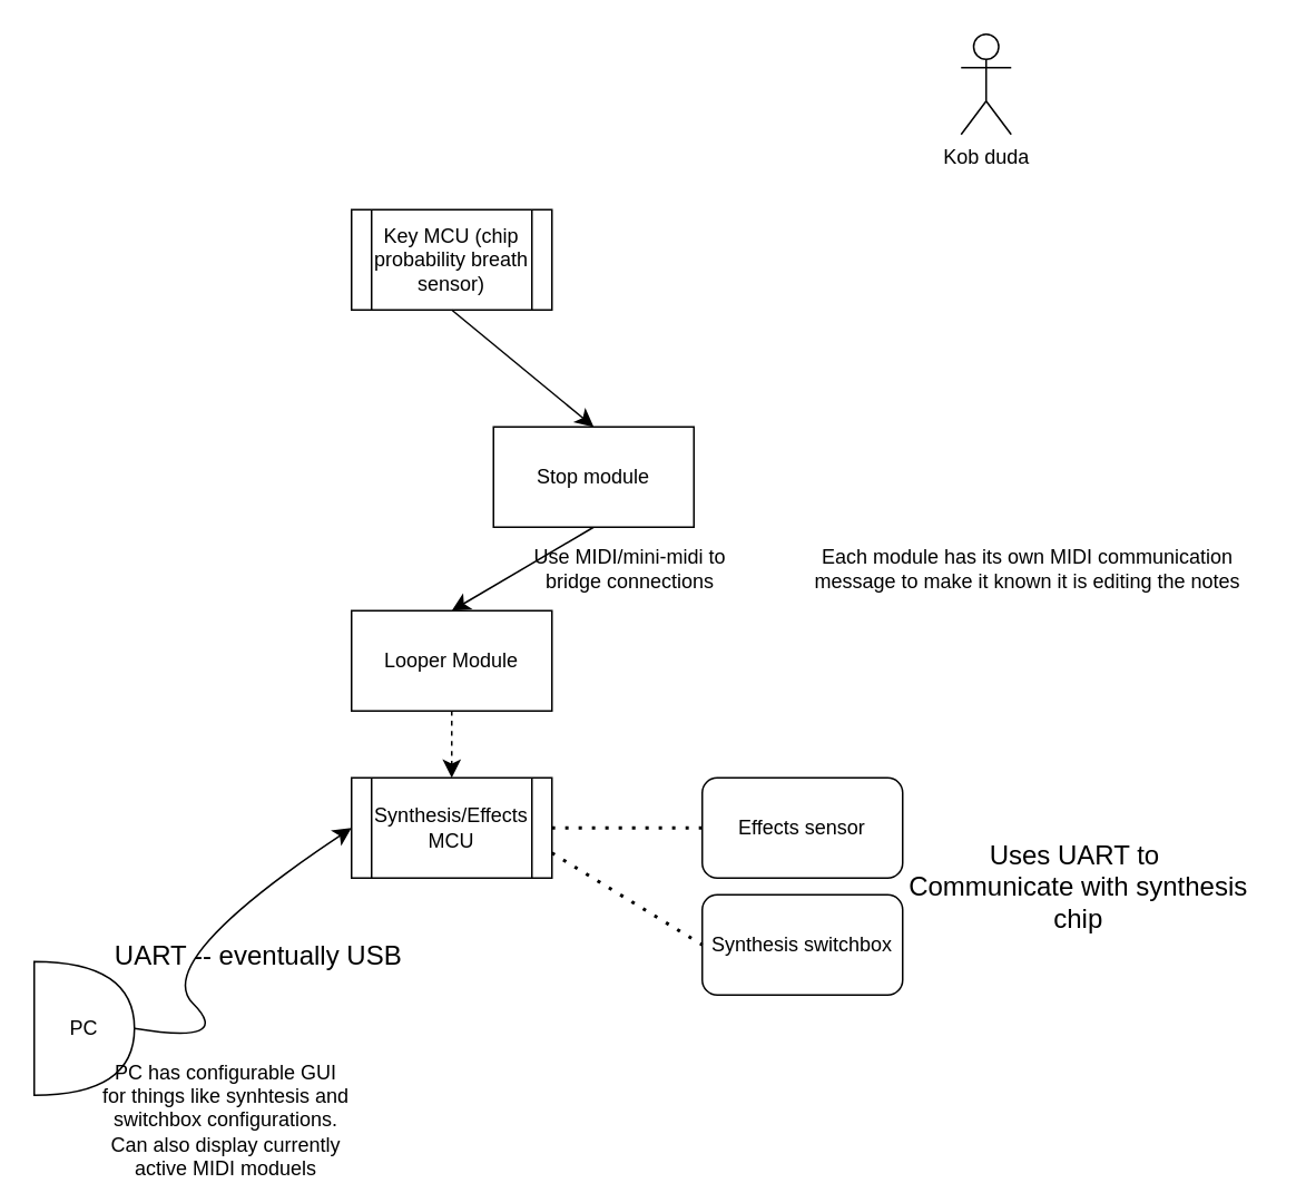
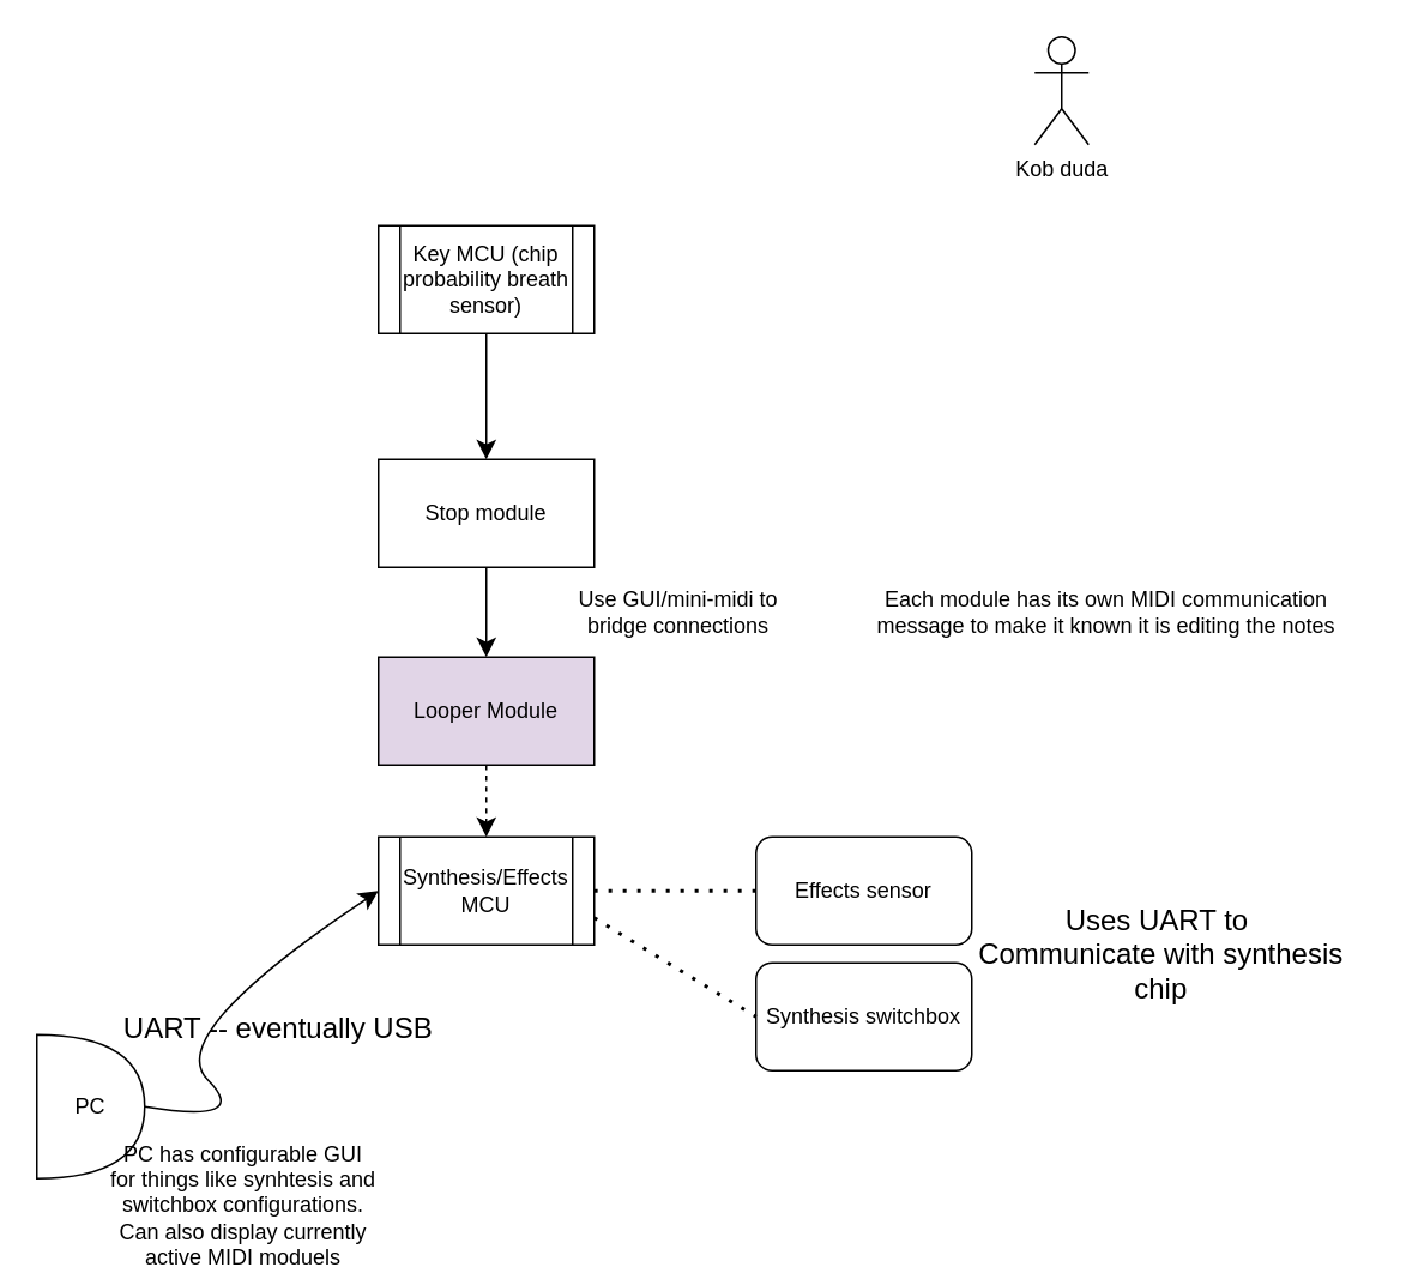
- <mxCell id="6" value="&lt;div&gt;Stop module&lt;/div&gt;" style="rounded=0;whiteSpace=wrap;html=1;" vertex="1" parent="1"><mxGeometry x="295" y="255" width="120" height="60" as="geometry" /></mxCell>
+ <mxCell id="6" value="&lt;div&gt;Stop module&lt;/div&gt;" style="rounded=0;whiteSpace=wrap;html=1;" vertex="1" parent="1"><mxGeometry x="210" y="255" width="120" height="60" as="geometry" /></mxCell>
- <mxCell id="16" value="Use MIDI/mini-midi to bridge connections" style="text;html=1;align=center;verticalAlign=middle;whiteSpace=wrap;rounded=0;" vertex="1" parent="1"><mxGeometry x="314" y="325" width="126" height="30" as="geometry" /></mxCell>
+ <mxCell id="16" value="Use GUI/mini-midi to bridge connections" style="text;html=1;align=center;verticalAlign=middle;whiteSpace=wrap;rounded=0;" vertex="1" parent="1"><mxGeometry x="314" y="325" width="126" height="30" as="geometry" /></mxCell>
- <mxCell id="8" value="Looper Module" style="rounded=0;whiteSpace=wrap;html=1;" vertex="1" parent="1"><mxGeometry x="210" y="365" width="120" height="60" as="geometry" /></mxCell>
+ <mxCell id="8" value="Looper Module" style="rounded=0;whiteSpace=wrap;html=1;fillColor=#e1d5e7;" vertex="1" parent="1"><mxGeometry x="210" y="365" width="120" height="60" as="geometry" /></mxCell>
